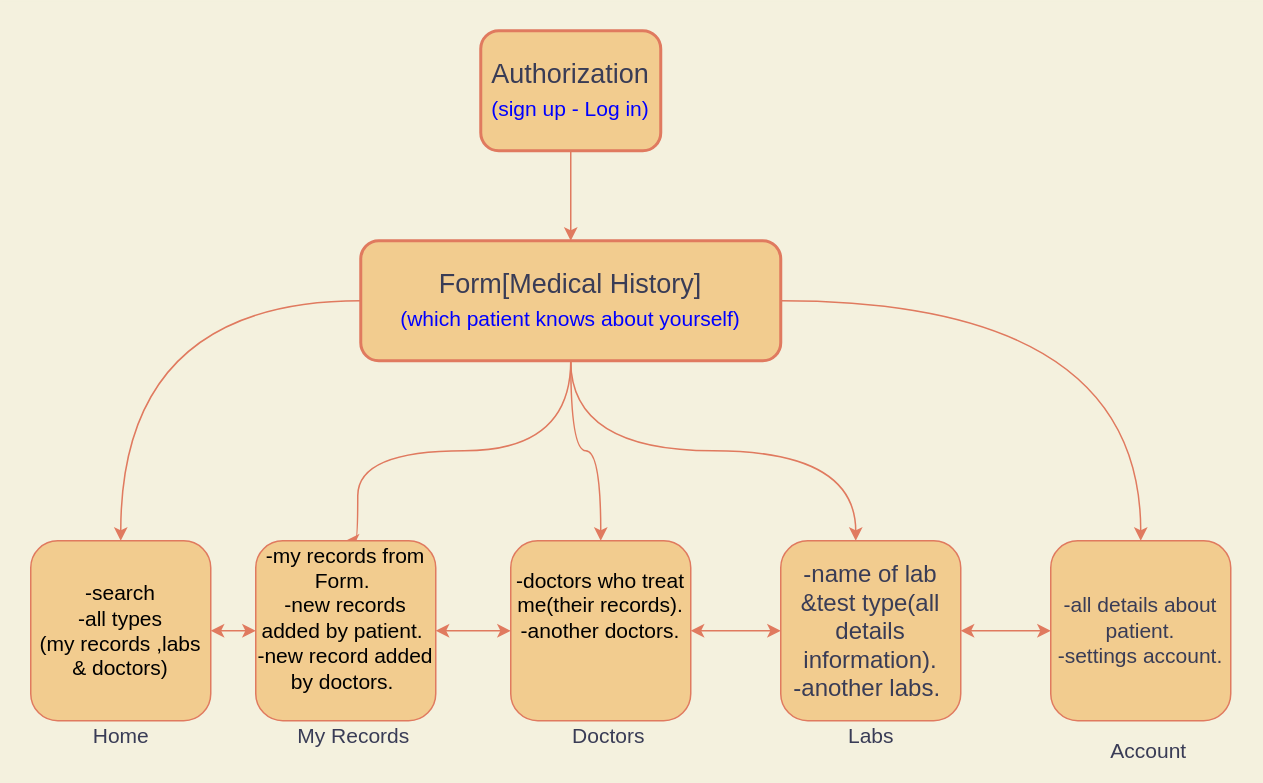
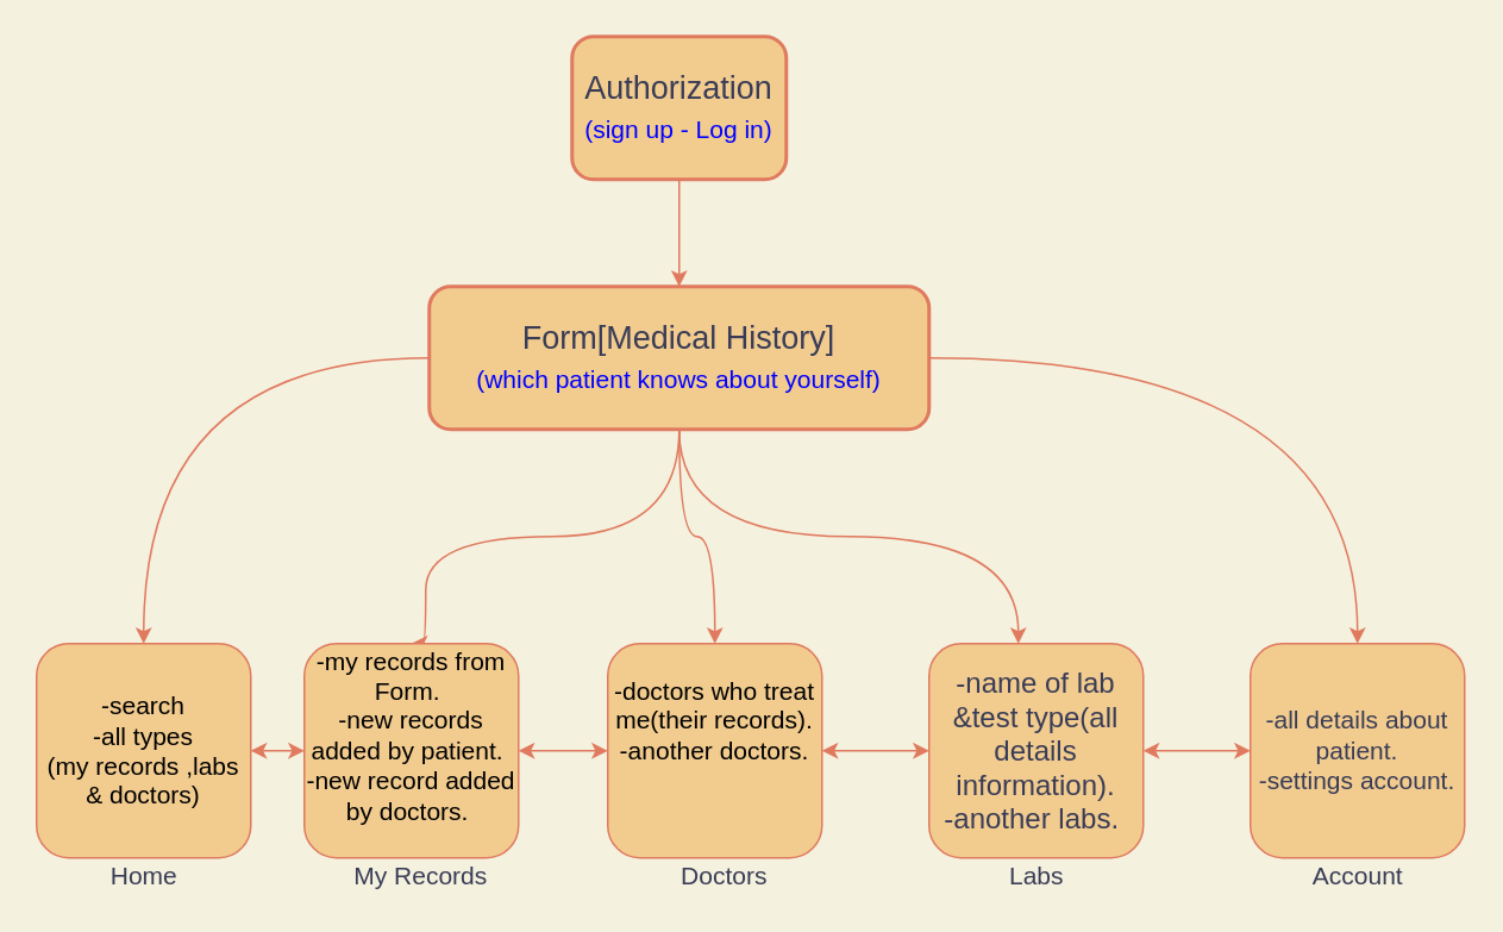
- <mxCell id="19" value="Account" style="text;html=1;align=center;verticalAlign=middle;resizable=0;points=[];autosize=1;strokeColor=none;fillColor=none;fontSize=14;fontColor=#393C56;rounded=1;" parent="1" vertex="1"><mxGeometry x="730" y="490" width="70" height="20" as="geometry" /></mxCell>
+ <mxCell id="19" value="Account" style="text;html=1;align=center;verticalAlign=middle;resizable=0;points=[];autosize=1;strokeColor=none;fillColor=none;fontSize=14;fontColor=#393C56;rounded=1;" parent="1" vertex="1"><mxGeometry x="725" y="480" width="70" height="20" as="geometry" /></mxCell>
